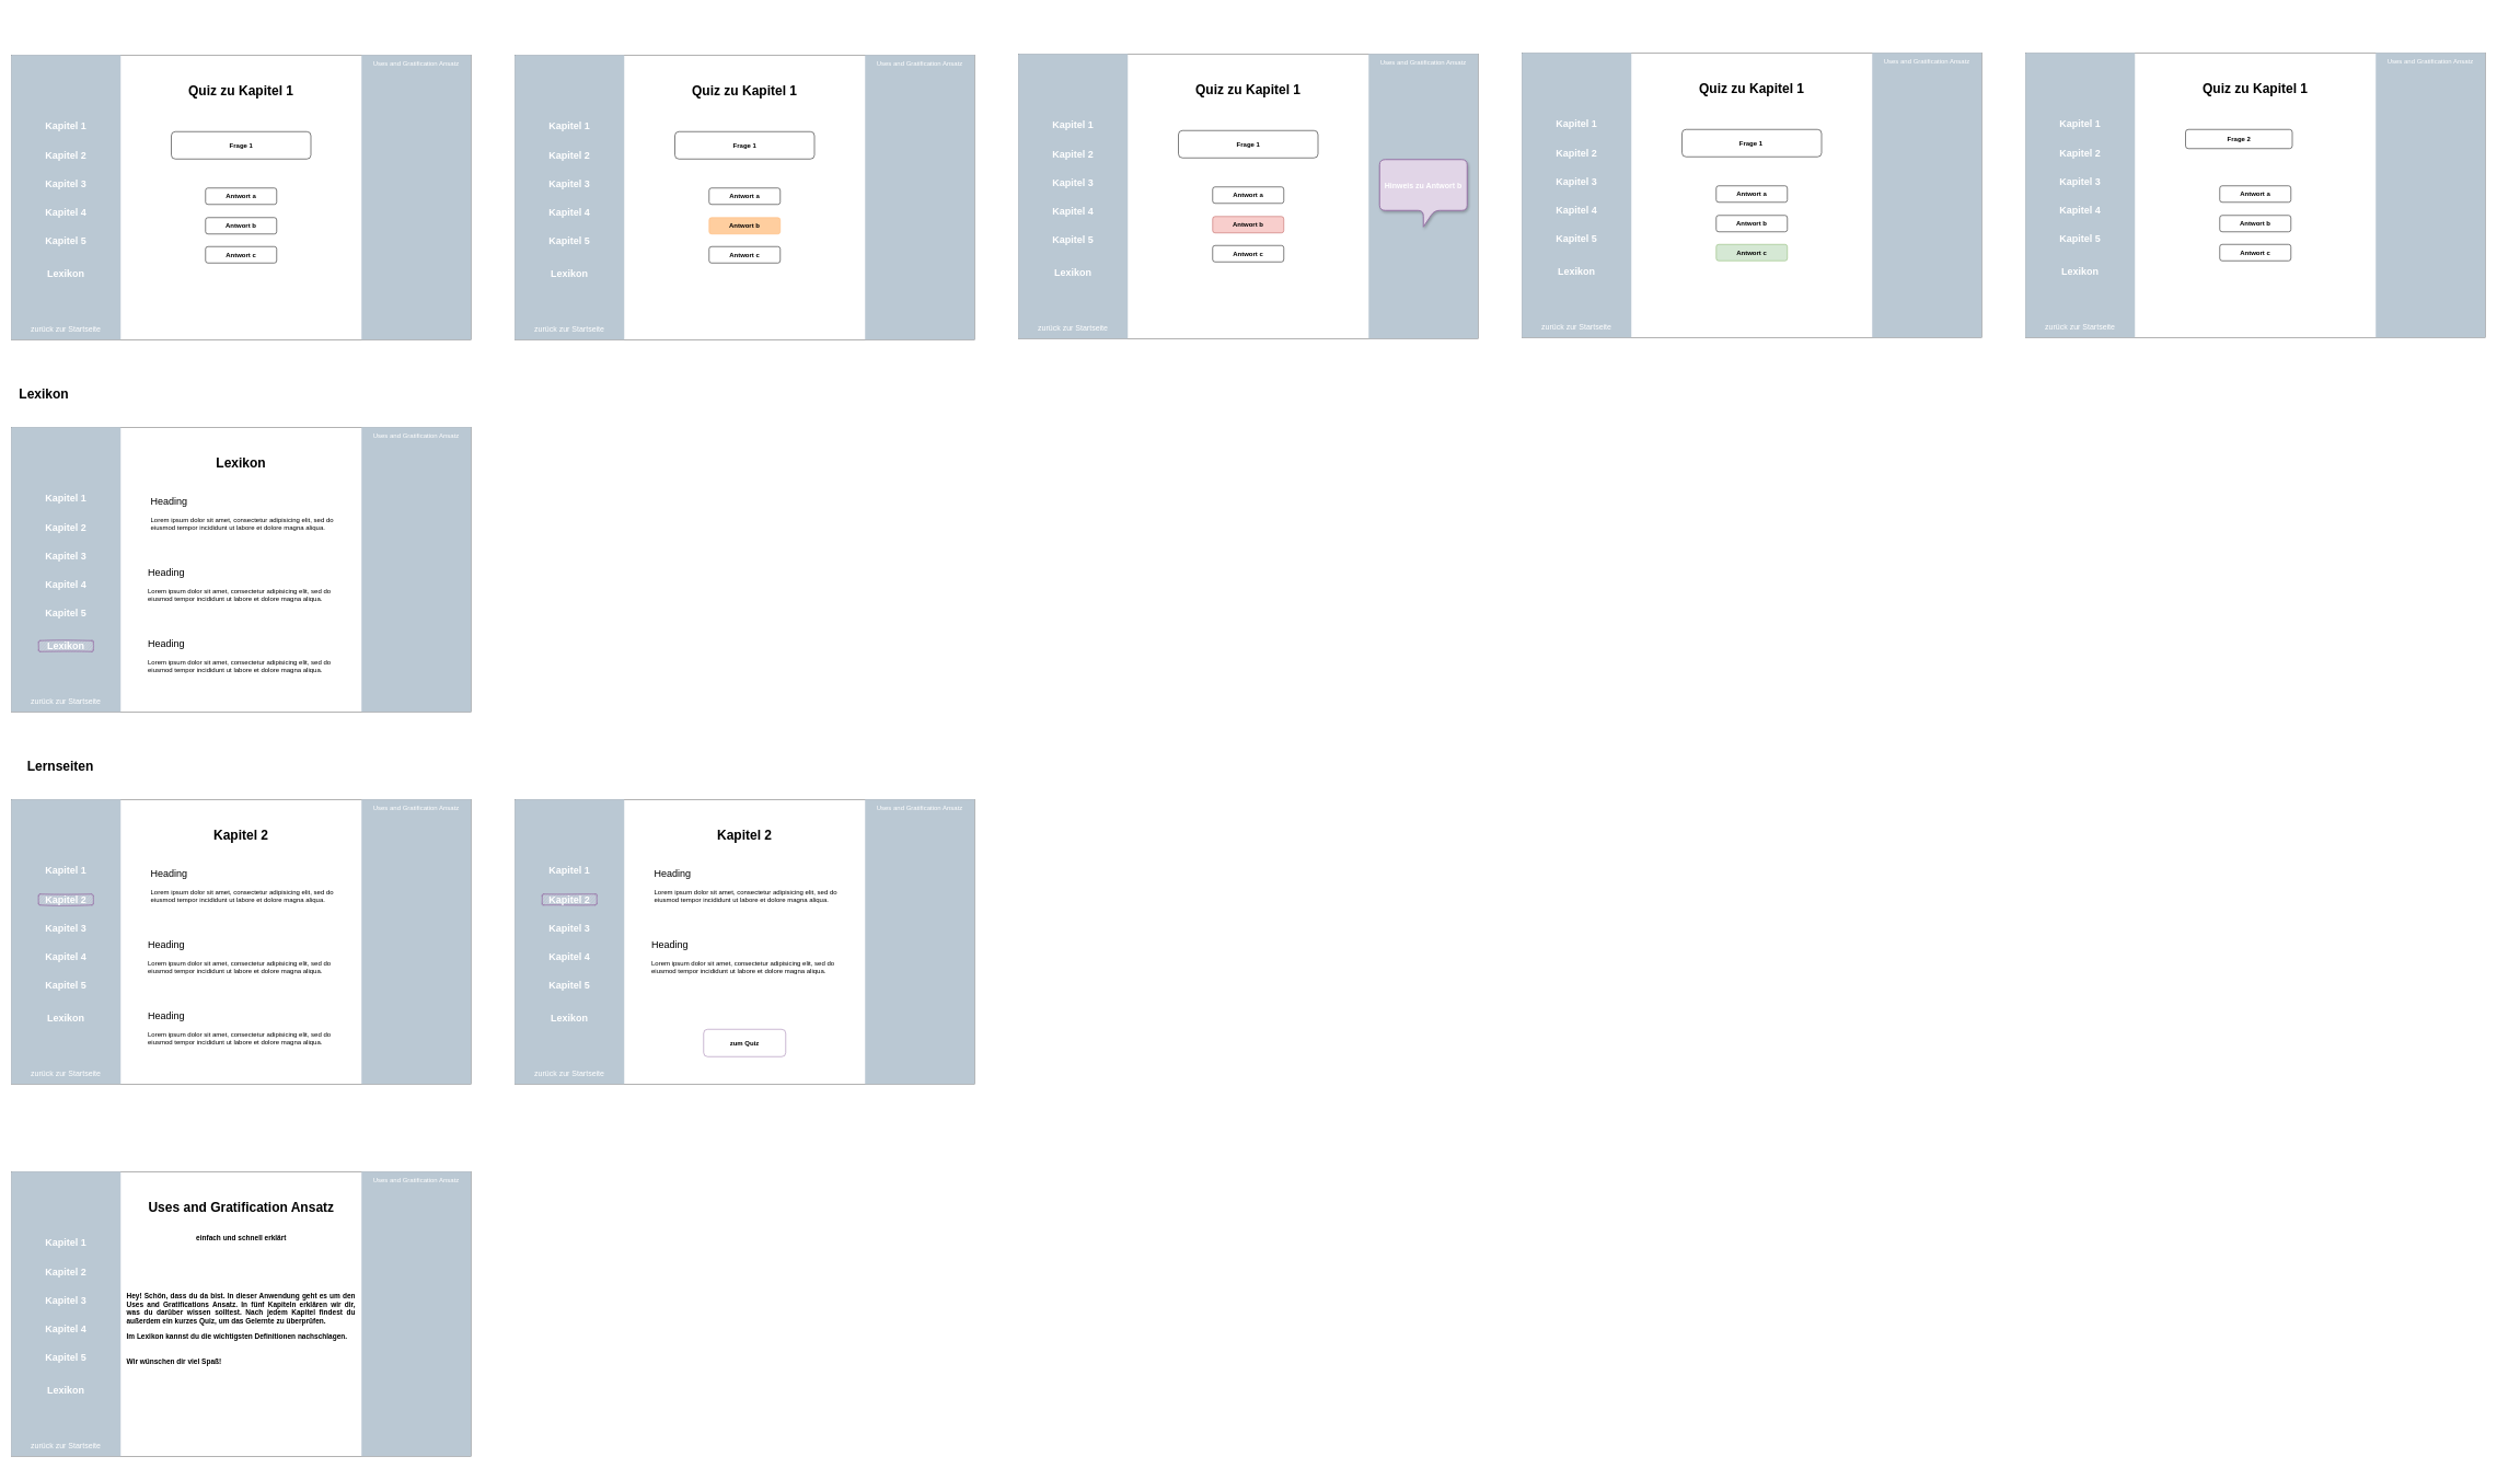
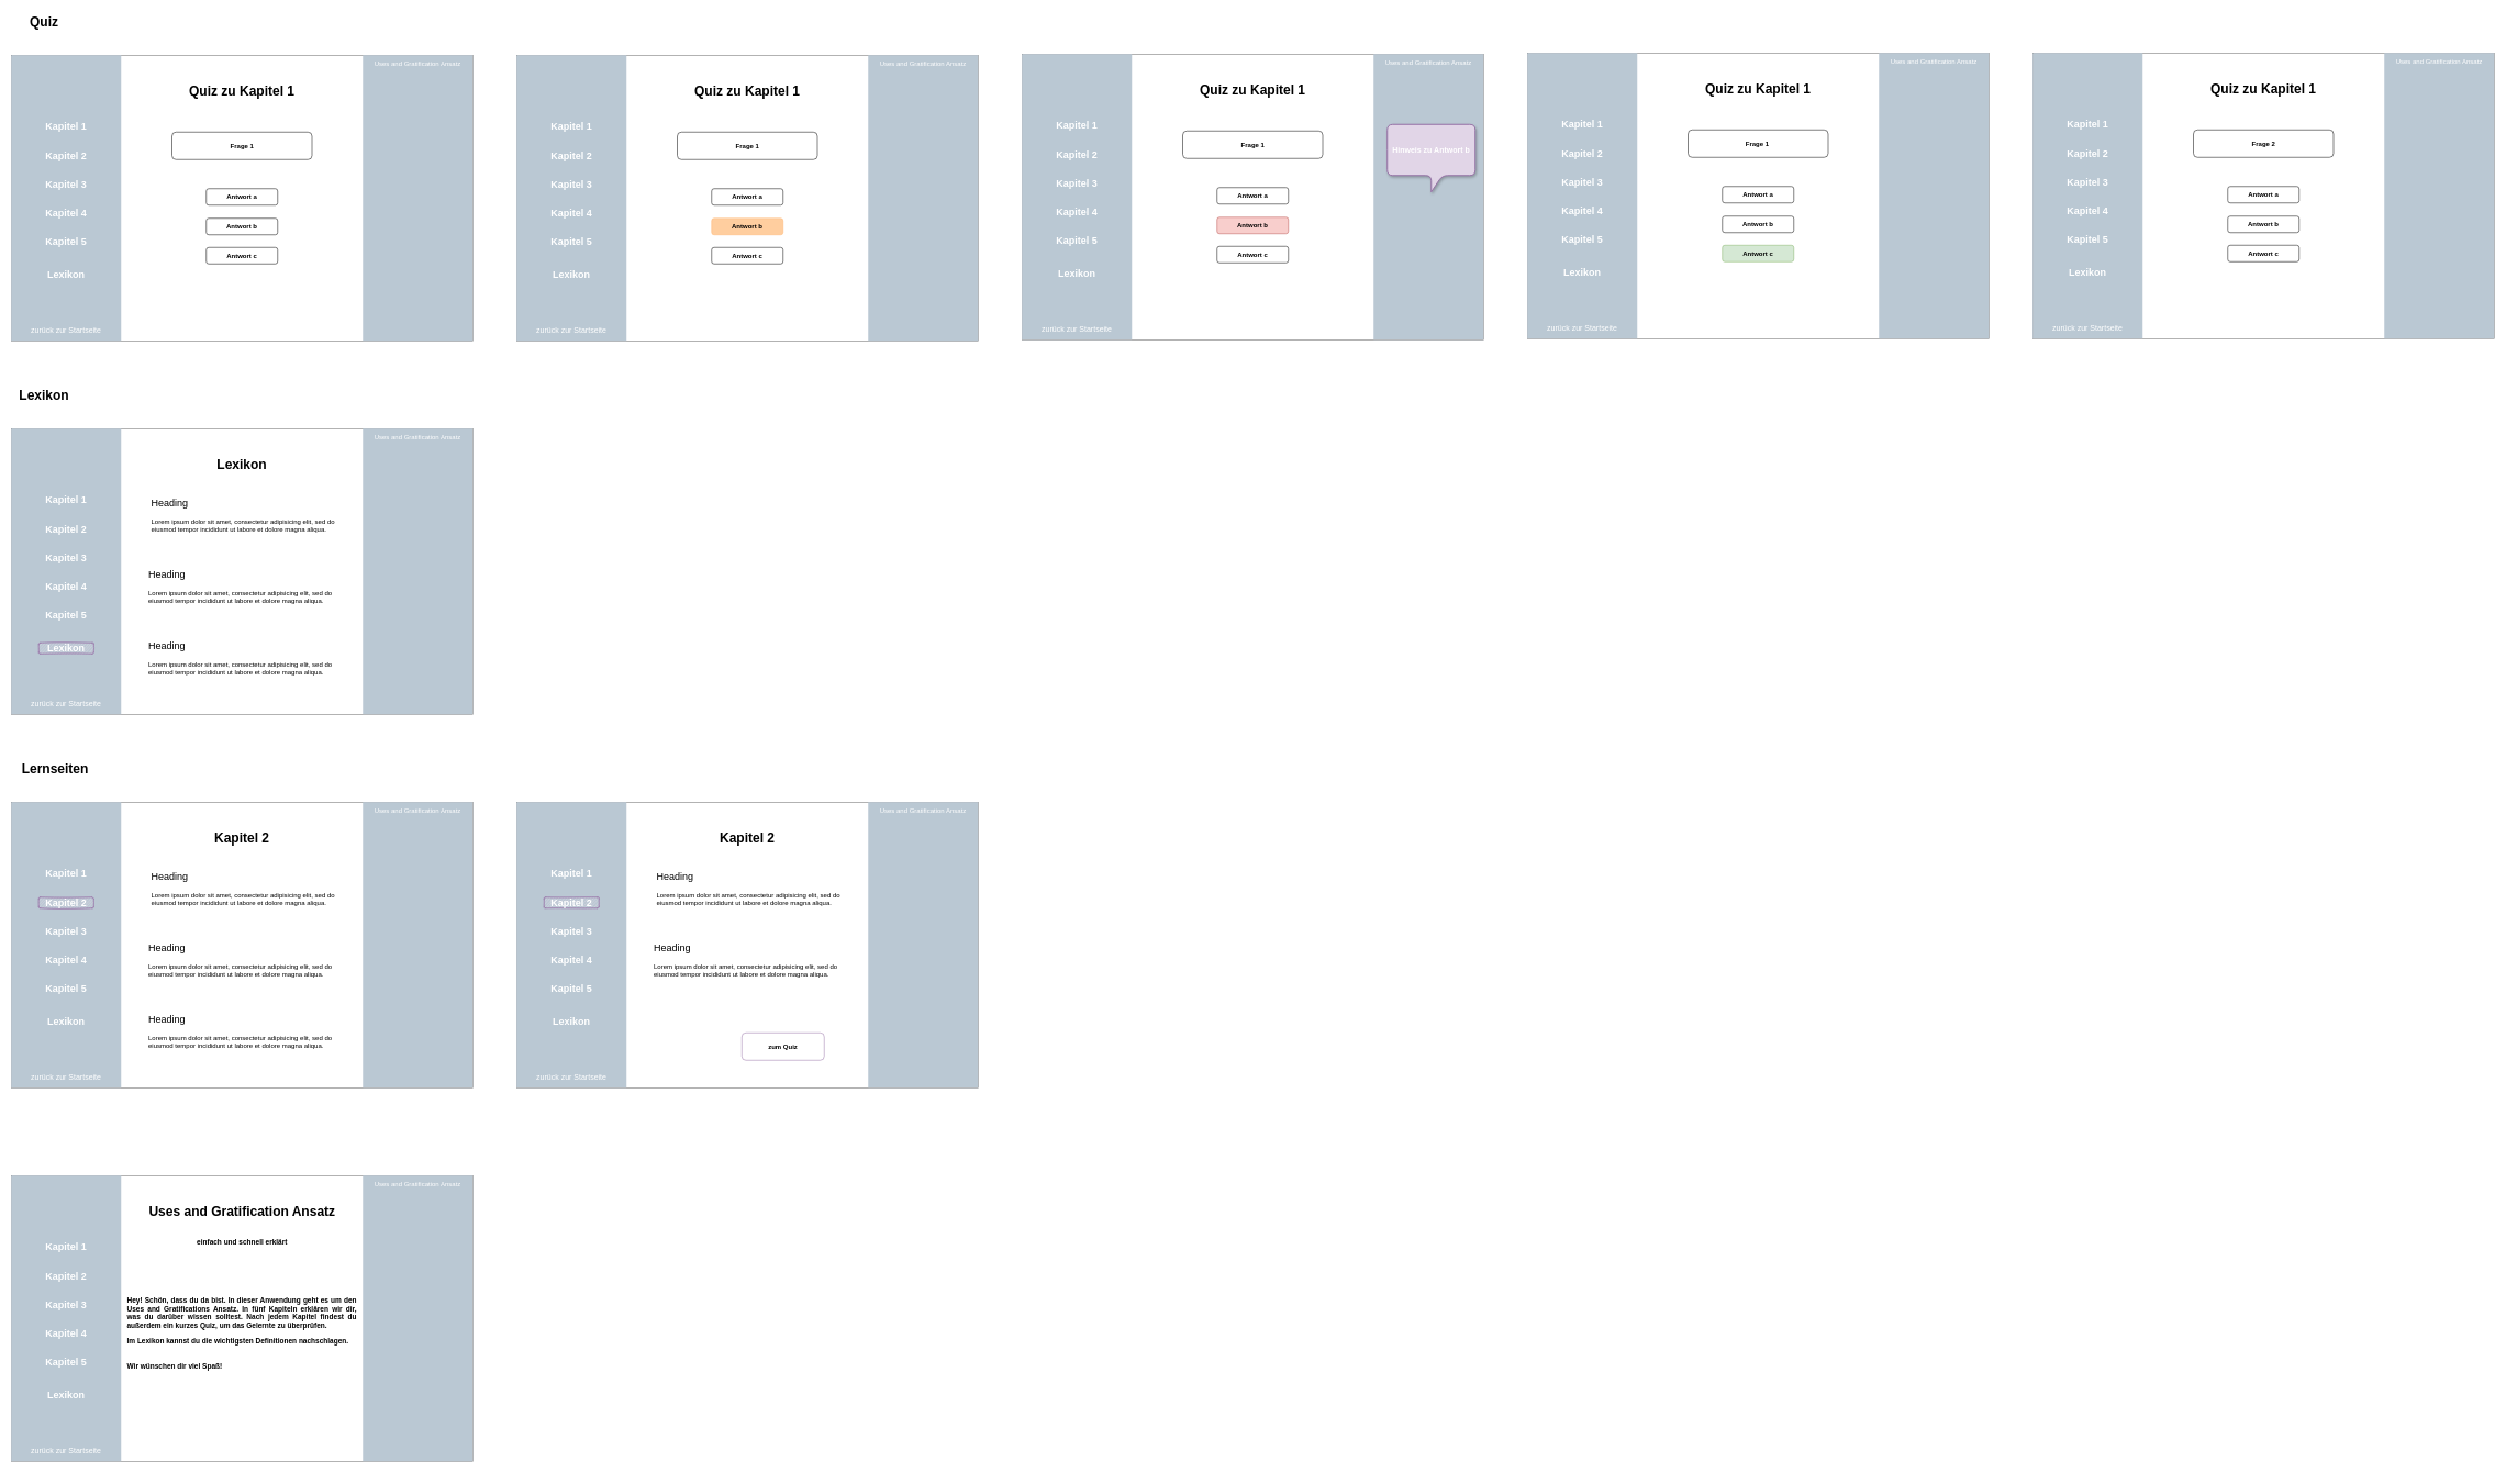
+ <mxCell id="78" value="&lt;h1&gt;Quiz&lt;/h1&gt;" style="text;html=1;strokeColor=none;fillColor=none;align=center;verticalAlign=middle;whiteSpace=wrap;rounded=0;" parent="1" vertex="1"><mxGeometry x="20" y="20" width="120" height="40" as="geometry" /></mxCell>
- <mxCell id="64" value="&lt;b&gt;Frage 2&lt;/b&gt;" style="rounded=1;whiteSpace=wrap;html=1;strokeWidth=1;fillColor=#FFFFFF;" parent="1" vertex="1"><mxGeometry x="3992.5" y="236" width="195" height="35" as="geometry" /></mxCell>
+ <mxCell id="64" value="&lt;b&gt;Frage 2&lt;/b&gt;" style="rounded=1;whiteSpace=wrap;html=1;strokeWidth=1;fillColor=#FFFFFF;" parent="1" vertex="1"><mxGeometry x="3992.5" y="236" width="255" height="50" as="geometry" /></mxCell>
- <mxCell id="62" value="&lt;h3&gt;&lt;font color=&quot;#ffffff&quot;&gt;Hinweis zu Antwort b&lt;/font&gt;&lt;/h3&gt;" style="shape=callout;whiteSpace=wrap;html=1;perimeter=calloutPerimeter;strokeColor=#9673a6;strokeWidth=2;fillColor=#e1d5e7;sketch=0;rounded=1;shadow=1;" parent="1" vertex="1"><mxGeometry x="2520" y="291" width="160" height="123" as="geometry" /></mxCell>
+ <mxCell id="62" value="&lt;h3&gt;&lt;font color=&quot;#ffffff&quot;&gt;Hinweis zu Antwort b&lt;/font&gt;&lt;/h3&gt;" style="shape=callout;whiteSpace=wrap;html=1;perimeter=calloutPerimeter;strokeColor=#9673a6;strokeWidth=2;fillColor=#e1d5e7;sketch=0;rounded=1;shadow=1;" parent="1" vertex="1"><mxGeometry x="2525" y="226" width="160" height="123" as="geometry" /></mxCell>
- <mxCell id="108" value="&lt;h1&gt;Lernseiten&lt;/h1&gt;" style="text;html=1;strokeColor=none;fillColor=none;align=center;verticalAlign=middle;whiteSpace=wrap;rounded=0;" parent="1" vertex="1"><mxGeometry x="30" y="1380" width="160" height="40" as="geometry" /></mxCell>
+ <mxCell id="108" value="&lt;h1&gt;Lernseiten&lt;/h1&gt;" style="text;html=1;strokeColor=none;fillColor=none;align=center;verticalAlign=middle;whiteSpace=wrap;rounded=0;" parent="1" vertex="1"><mxGeometry x="20" y="1380" width="160" height="40" as="geometry" /></mxCell>
- <mxCell id="122" value="&lt;h3&gt;&lt;font style=&quot;font-size: 12px&quot;&gt;zum Quiz&lt;/font&gt;&lt;/h3&gt;" style="rounded=1;whiteSpace=wrap;html=1;shadow=0;glass=0;sketch=0;strokeWidth=1;strokeColor=#9673a6;fillColor=none;" parent="1" vertex="1"><mxGeometry x="1285" y="1880" width="150" height="50" as="geometry" /></mxCell>
+ <mxCell id="122" value="&lt;h3&gt;&lt;font style=&quot;font-size: 12px&quot;&gt;zum Quiz&lt;/font&gt;&lt;/h3&gt;" style="rounded=1;whiteSpace=wrap;html=1;shadow=0;glass=0;sketch=0;strokeWidth=1;strokeColor=#9673a6;fillColor=none;" parent="1" vertex="1"><mxGeometry x="1350" y="1880" width="150" height="50" as="geometry" /></mxCell>
